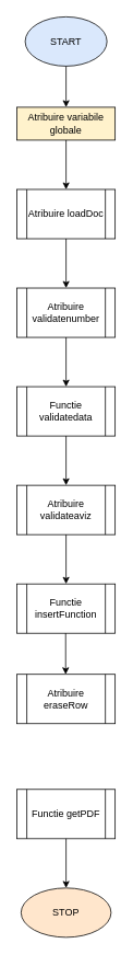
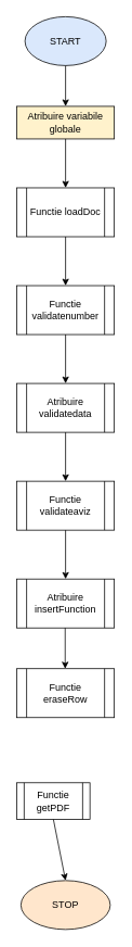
- <mxCell id="6" value="Atribuire loadDoc" style="shape=process;whiteSpace=wrap;html=1;backgroundOutline=1;" vertex="1" parent="1"><mxGeometry x="20" y="230" width="120" height="60" as="geometry" /></mxCell>
+ <mxCell id="6" value="Functie loadDoc" style="shape=process;whiteSpace=wrap;html=1;backgroundOutline=1;" vertex="1" parent="1"><mxGeometry x="20" y="230" width="120" height="60" as="geometry" /></mxCell>
- <mxCell id="8" value="Atribuire validatenumber" style="shape=process;whiteSpace=wrap;html=1;backgroundOutline=1;" vertex="1" parent="1"><mxGeometry x="20" y="350" width="120" height="60" as="geometry" /></mxCell>
+ <mxCell id="8" value="Functie validatenumber" style="shape=process;whiteSpace=wrap;html=1;backgroundOutline=1;" vertex="1" parent="1"><mxGeometry x="20" y="350" width="120" height="60" as="geometry" /></mxCell>
- <mxCell id="10" value="Functie validatedata" style="shape=process;whiteSpace=wrap;html=1;backgroundOutline=1;" vertex="1" parent="1"><mxGeometry x="20" y="470" width="120" height="60" as="geometry" /></mxCell>
+ <mxCell id="10" value="Atribuire validatedata" style="shape=process;whiteSpace=wrap;html=1;backgroundOutline=1;" vertex="1" parent="1"><mxGeometry x="20" y="470" width="120" height="60" as="geometry" /></mxCell>
- <mxCell id="12" value="Atribuire validateaviz" style="shape=process;whiteSpace=wrap;html=1;backgroundOutline=1;" vertex="1" parent="1"><mxGeometry x="20" y="590" width="120" height="60" as="geometry" /></mxCell>
+ <mxCell id="12" value="Functie validateaviz" style="shape=process;whiteSpace=wrap;html=1;backgroundOutline=1;" vertex="1" parent="1"><mxGeometry x="20" y="590" width="120" height="60" as="geometry" /></mxCell>
- <mxCell id="14" value="Functie insertFunction" style="shape=process;whiteSpace=wrap;html=1;backgroundOutline=1;" vertex="1" parent="1"><mxGeometry x="20" y="710" width="120" height="60" as="geometry" /></mxCell>
+ <mxCell id="14" value="Atribuire insertFunction" style="shape=process;whiteSpace=wrap;html=1;backgroundOutline=1;" vertex="1" parent="1"><mxGeometry x="20" y="710" width="120" height="60" as="geometry" /></mxCell>
- <mxCell id="16" value="Atribuire eraseRow" style="shape=process;whiteSpace=wrap;html=1;backgroundOutline=1;" vertex="1" parent="1"><mxGeometry x="20" y="820" width="120" height="60" as="geometry" /></mxCell>
+ <mxCell id="16" value="Functie eraseRow" style="shape=process;whiteSpace=wrap;html=1;backgroundOutline=1;" vertex="1" parent="1"><mxGeometry x="20" y="820" width="120" height="60" as="geometry" /></mxCell>
- <mxCell id="17" value="Functie getPDF" style="shape=process;whiteSpace=wrap;html=1;backgroundOutline=1;" vertex="1" parent="1"><mxGeometry x="20" y="960" width="120" height="60" as="geometry" /></mxCell>
+ <mxCell id="17" value="Functie getPDF" style="shape=process;whiteSpace=wrap;html=1;backgroundOutline=1;" vertex="1" parent="1"><mxGeometry x="20" y="960" width="90" height="45" as="geometry" /></mxCell>
